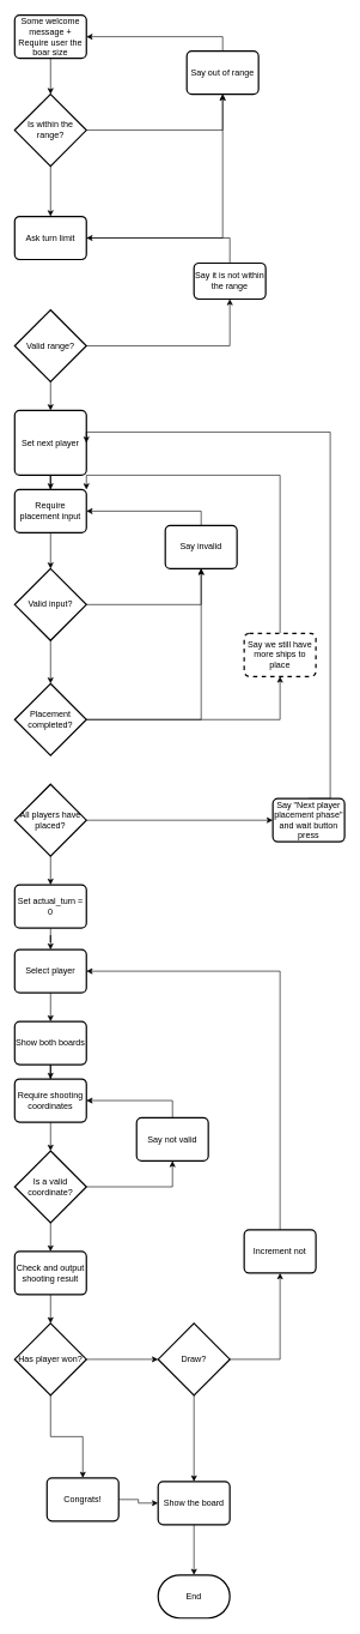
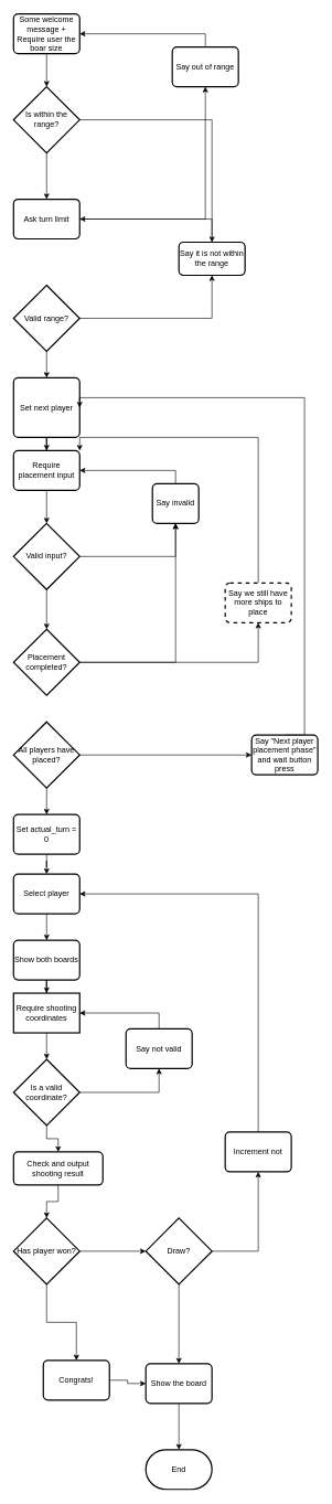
- <mxCell id="6" style="edgeStyle=orthogonalEdgeStyle;rounded=0;orthogonalLoop=1;jettySize=auto;html=1;exitX=1;exitY=0.5;exitDx=0;exitDy=0;exitPerimeter=0;entryX=0.5;entryY=1;entryDx=0;entryDy=0;" edge="1" parent="1" source="8" target="5"><mxGeometry relative="1" as="geometry" /></mxCell>
+ <mxCell id="6" style="edgeStyle=orthogonalEdgeStyle;rounded=0;orthogonalLoop=1;jettySize=auto;html=1;exitX=1;exitY=0.5;exitDx=0;exitDy=0;exitPerimeter=0;" edge="1" parent="1" source="8" target="15"><mxGeometry relative="1" as="geometry" /></mxCell>
- <mxCell id="24" value="Say invalid" style="rounded=1;whiteSpace=wrap;html=1;absoluteArcSize=1;arcSize=14;strokeWidth=2;" vertex="1" parent="1"><mxGeometry x="230" y="730" width="100" height="60" as="geometry" /></mxCell>
+ <mxCell id="24" value="Say invalid" style="rounded=1;whiteSpace=wrap;html=1;absoluteArcSize=1;arcSize=14;strokeWidth=2;" vertex="1" parent="1"><mxGeometry x="230" y="730" width="70" height="60" as="geometry" /></mxCell>
- <mxCell id="42" value="Require shooting coordinates" style="rounded=1;whiteSpace=wrap;html=1;absoluteArcSize=1;arcSize=14;strokeWidth=2;" vertex="1" parent="1"><mxGeometry x="20" y="1500" width="100" height="60" as="geometry" /></mxCell>
+ <mxCell id="42" value="Require shooting coordinates" style="whiteSpace=wrap;html=1;absoluteArcSize=1;arcSize=14;strokeWidth=2;rounded=0;" vertex="1" parent="1"><mxGeometry x="20" y="1500" width="100" height="60" as="geometry" /></mxCell>
- <mxCell id="49" value="Check and output shooting result" style="rounded=1;whiteSpace=wrap;html=1;absoluteArcSize=1;arcSize=14;strokeWidth=2;" vertex="1" parent="1"><mxGeometry x="20" y="1740" width="100" height="60" as="geometry" /></mxCell>
+ <mxCell id="49" value="Check and output shooting result" style="rounded=1;whiteSpace=wrap;html=1;absoluteArcSize=1;arcSize=14;strokeWidth=2;" vertex="1" parent="1"><mxGeometry x="20" y="1740" width="135" height="50" as="geometry" /></mxCell>
